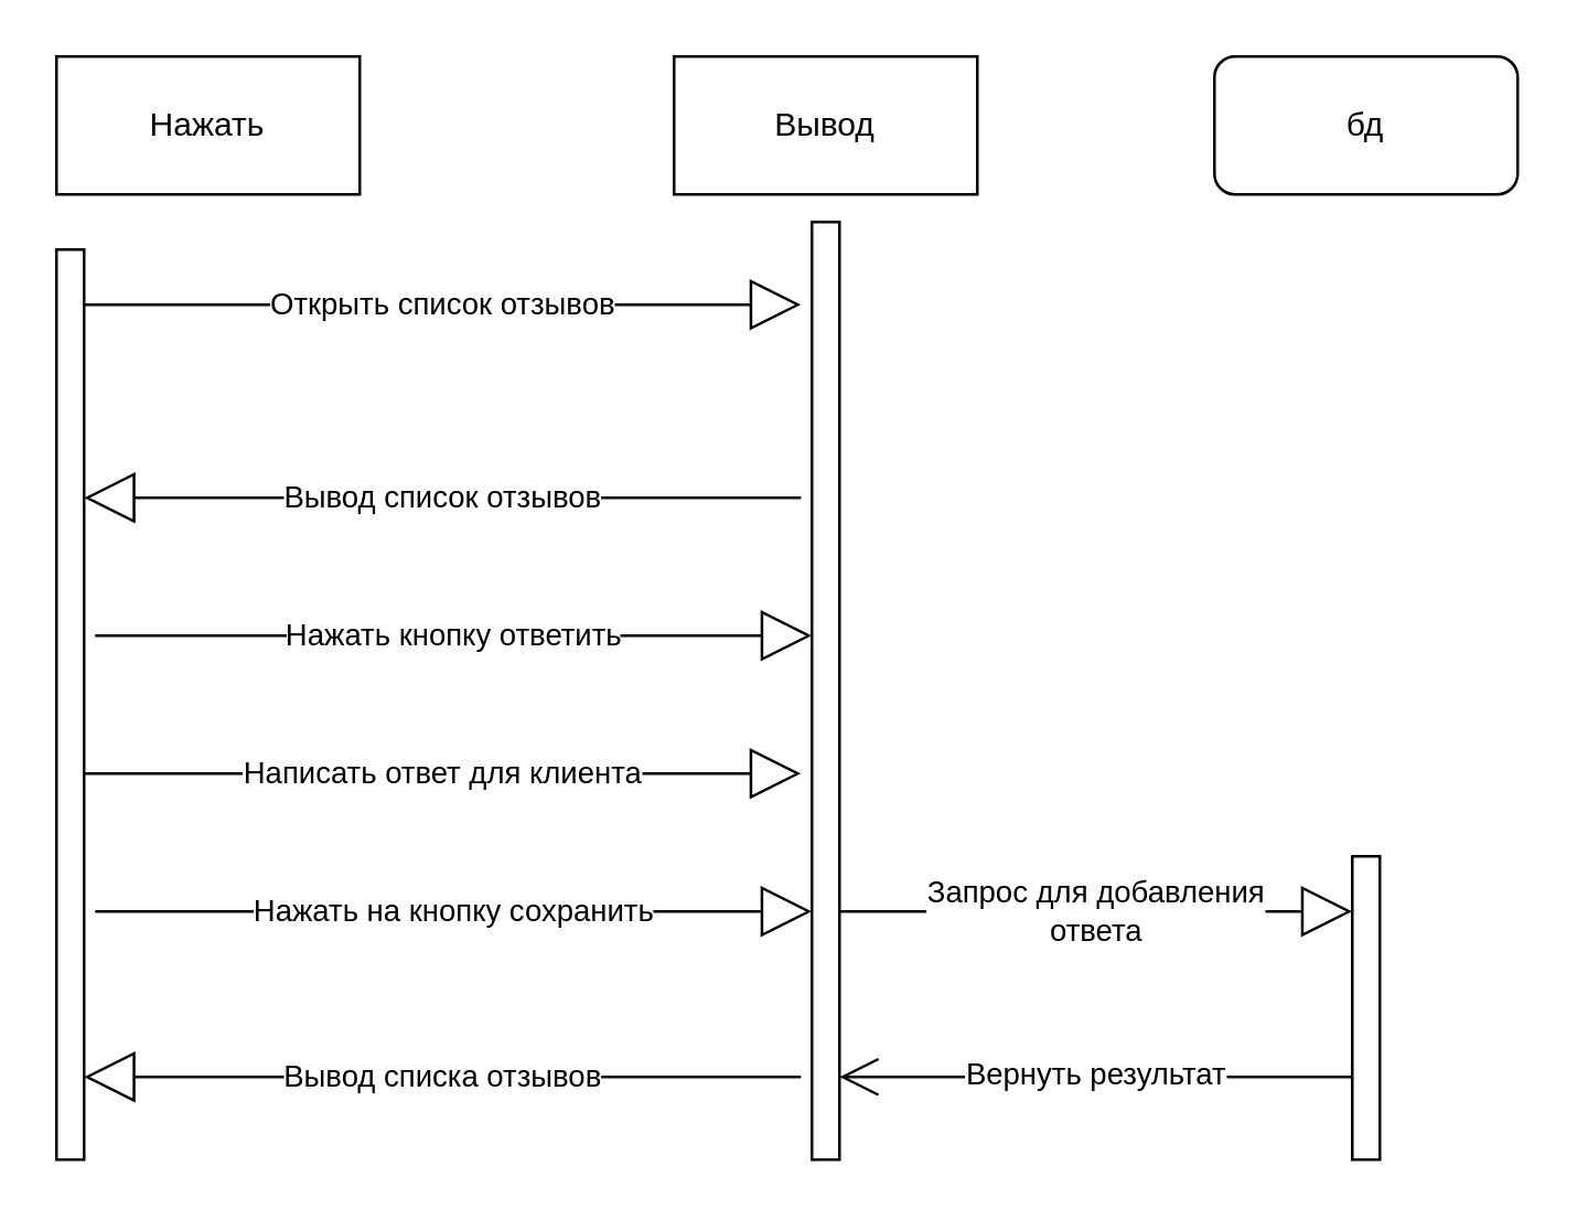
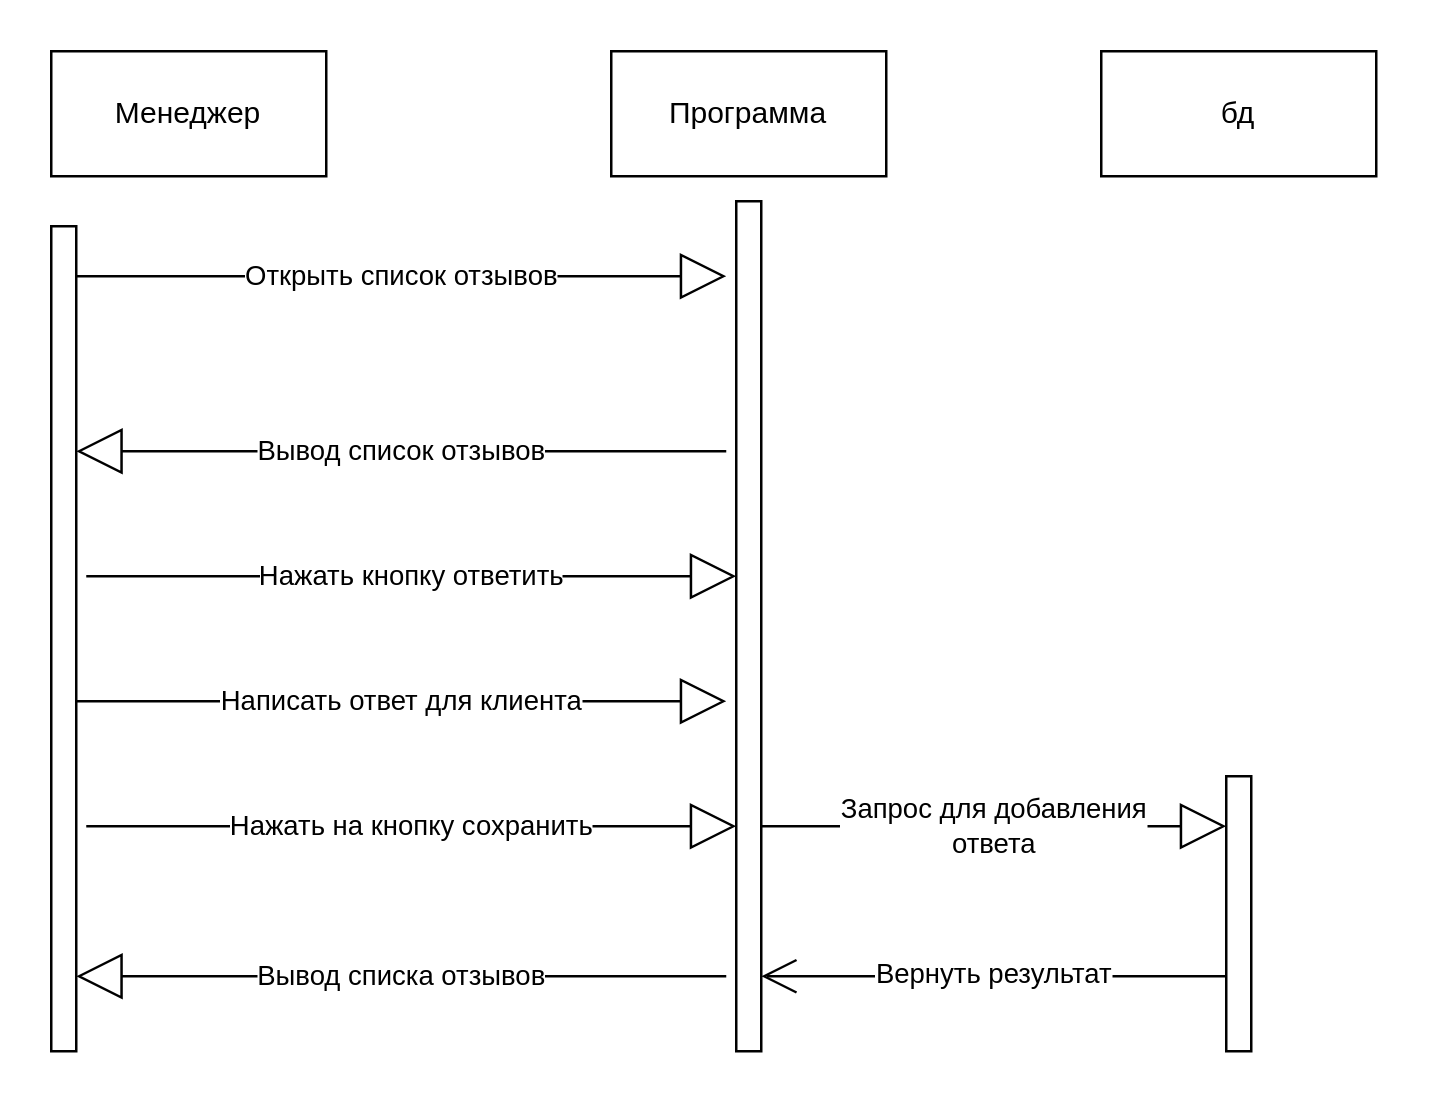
- <mxCell id="2" value="Нажать" style="html=1;whiteSpace=wrap;" vertex="1" parent="1"><mxGeometry x="20" y="20" width="110" height="50" as="geometry" /></mxCell>
+ <mxCell id="2" value="Менеджер" style="html=1;whiteSpace=wrap;" vertex="1" parent="1"><mxGeometry x="20" y="20" width="110" height="50" as="geometry" /></mxCell>
- <mxCell id="4" value="Вывод" style="html=1;whiteSpace=wrap;" vertex="1" parent="1"><mxGeometry x="244" y="20" width="110" height="50" as="geometry" /></mxCell>
+ <mxCell id="4" value="Программа" style="html=1;whiteSpace=wrap;" vertex="1" parent="1"><mxGeometry x="244" y="20" width="110" height="50" as="geometry" /></mxCell>
- <mxCell id="5" value="бд" style="html=1;whiteSpace=wrap;rounded=1;" vertex="1" parent="1"><mxGeometry x="440" y="20" width="110" height="50" as="geometry" /></mxCell>
+ <mxCell id="5" value="бд" style="html=1;whiteSpace=wrap;" vertex="1" parent="1"><mxGeometry x="440" y="20" width="110" height="50" as="geometry" /></mxCell>
